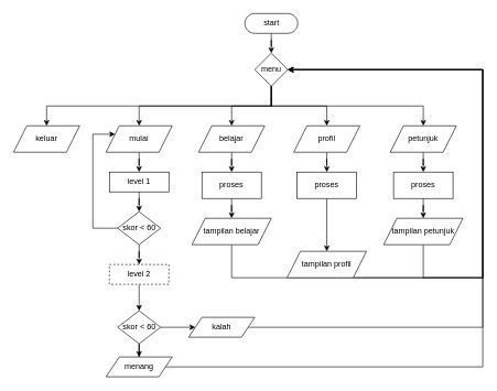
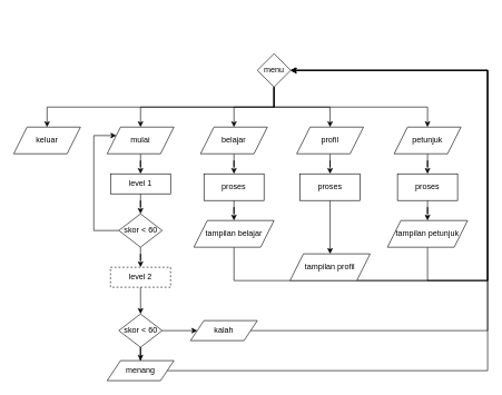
- <mxCell id="17" value="start" style="html=1;dashed=0;whitespace=wrap;shape=mxgraph.dfd.start" vertex="1" parent="1"><mxGeometry x="370" y="20" width="80" height="30" as="geometry" /></mxCell>
- <mxCell id="16" style="edgeStyle=orthogonalEdgeStyle;rounded=0;orthogonalLoop=1;jettySize=auto;html=1;entryX=0.5;entryY=0;entryDx=0;entryDy=0;" edge="1" parent="1" source="17" target="15"><mxGeometry relative="1" as="geometry" /></mxCell>
